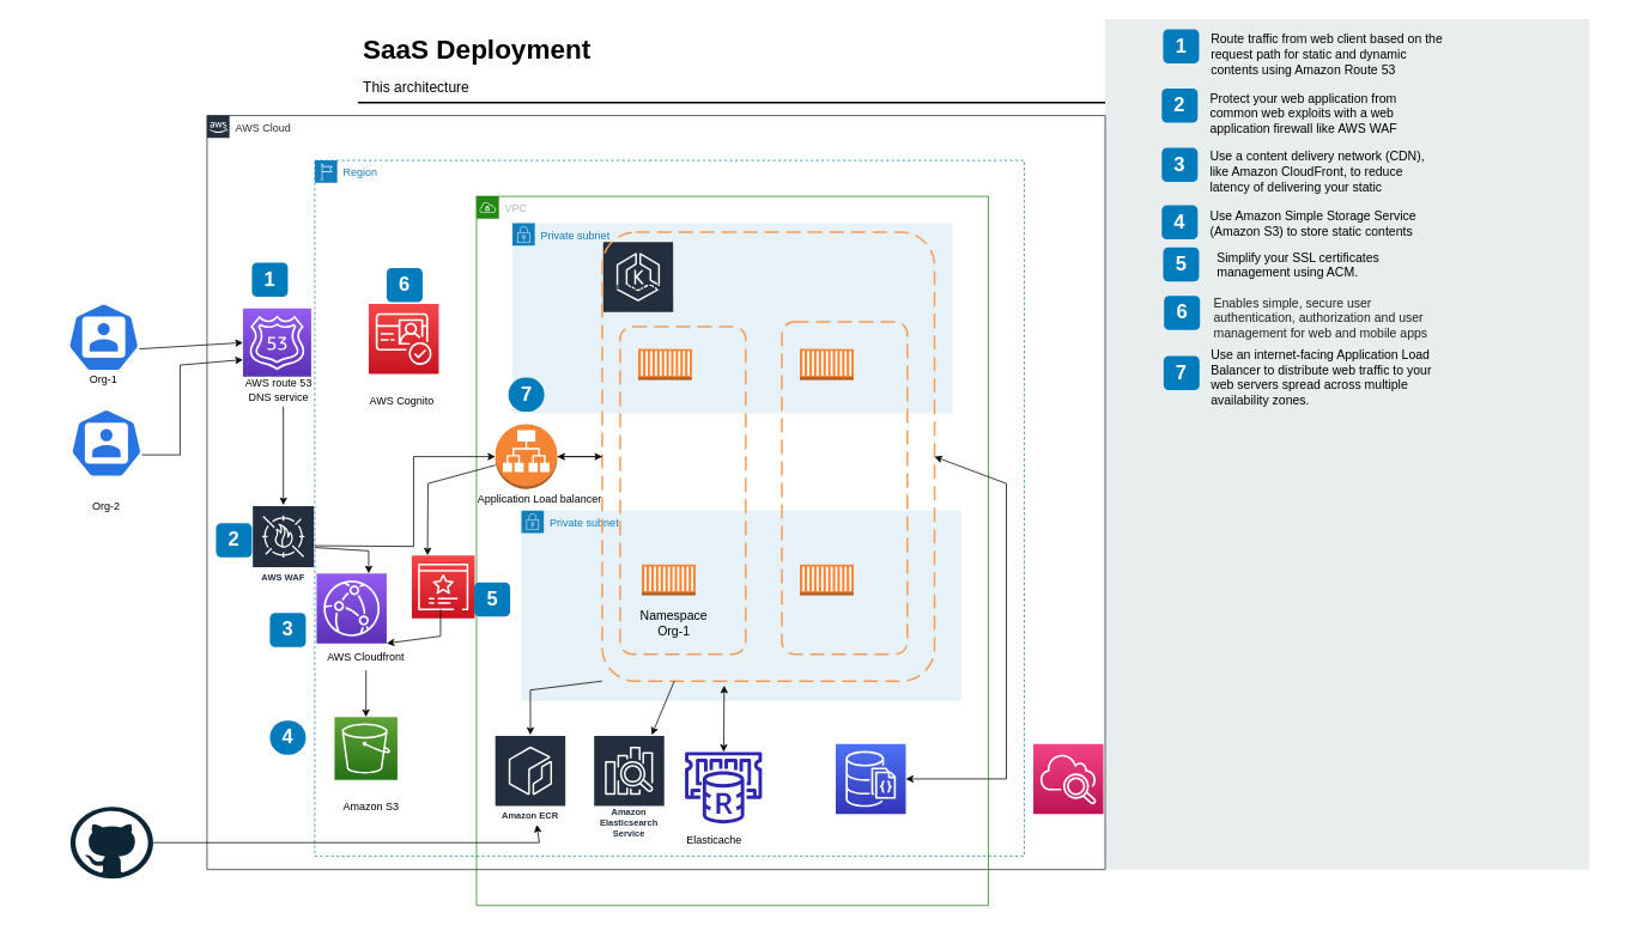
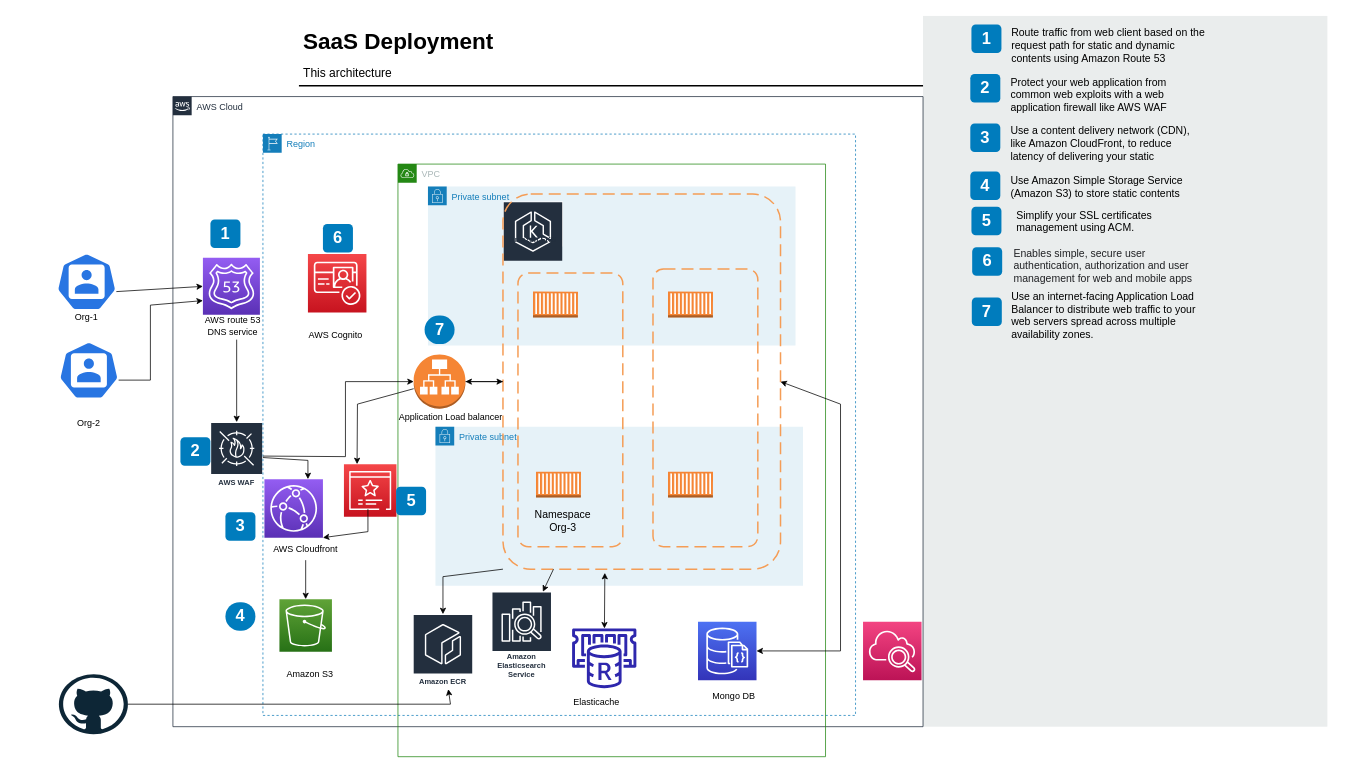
- <mxCell id="59" value="Namespace&lt;br&gt;Org-1" style="text;html=1;strokeColor=none;fillColor=none;align=center;verticalAlign=middle;whiteSpace=wrap;rounded=0;fontFamily=Helvetica;fontSize=14;" vertex="1" parent="45"><mxGeometry x="190" y="460" width="60" height="30" as="geometry" /></mxCell>
+ <mxCell id="59" value="Namespace&lt;br&gt;Org-3" style="text;html=1;strokeColor=none;fillColor=none;align=center;verticalAlign=middle;whiteSpace=wrap;rounded=0;fontFamily=Helvetica;fontSize=14;" vertex="1" parent="45"><mxGeometry x="190" y="460" width="60" height="30" as="geometry" /></mxCell>
- <mxCell id="44" value="Amazon Elasticsearch Service" style="sketch=0;outlineConnect=0;fontColor=#232F3E;gradientColor=none;strokeColor=#ffffff;fillColor=#232F3E;dashed=0;verticalLabelPosition=middle;verticalAlign=bottom;align=center;html=1;whiteSpace=wrap;fontSize=10;fontStyle=1;spacing=3;shape=mxgraph.aws4.productIcon;prIcon=mxgraph.aws4.elasticsearch_service;fontFamily=Helvetica;" vertex="1" parent="28"><mxGeometry x="310" y="640" width="80" height="120" as="geometry" /></mxCell>
+ <mxCell id="44" value="Amazon Elasticsearch Service" style="sketch=0;outlineConnect=0;fontColor=#232F3E;gradientColor=none;strokeColor=#ffffff;fillColor=#232F3E;dashed=0;verticalLabelPosition=middle;verticalAlign=bottom;align=center;html=1;whiteSpace=wrap;fontSize=10;fontStyle=1;spacing=3;shape=mxgraph.aws4.productIcon;prIcon=mxgraph.aws4.elasticsearch_service;fontFamily=Helvetica;" vertex="1" parent="28"><mxGeometry x="305" y="610" width="80" height="120" as="geometry" /></mxCell>
+ <mxCell id="38" value="Mongo DB" style="text;html=1;strokeColor=none;fillColor=none;align=center;verticalAlign=middle;whiteSpace=wrap;rounded=0;" vertex="1" parent="28"><mxGeometry x="598" y="735" width="60" height="30" as="geometry" /></mxCell>
